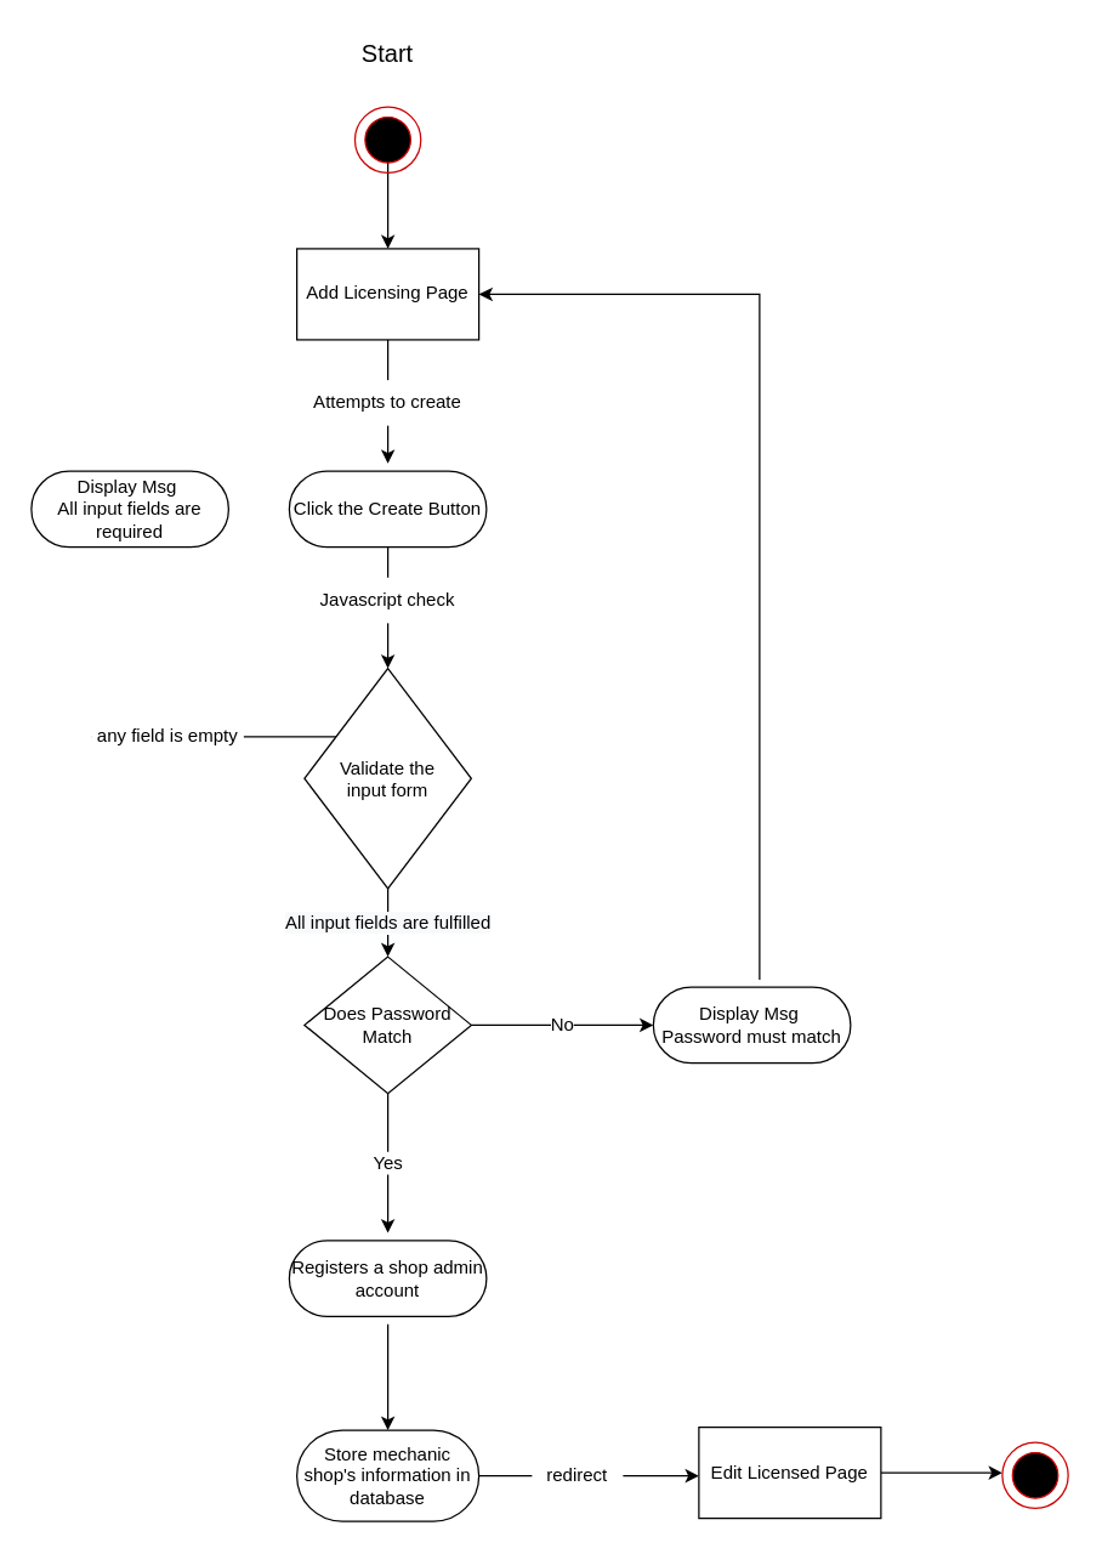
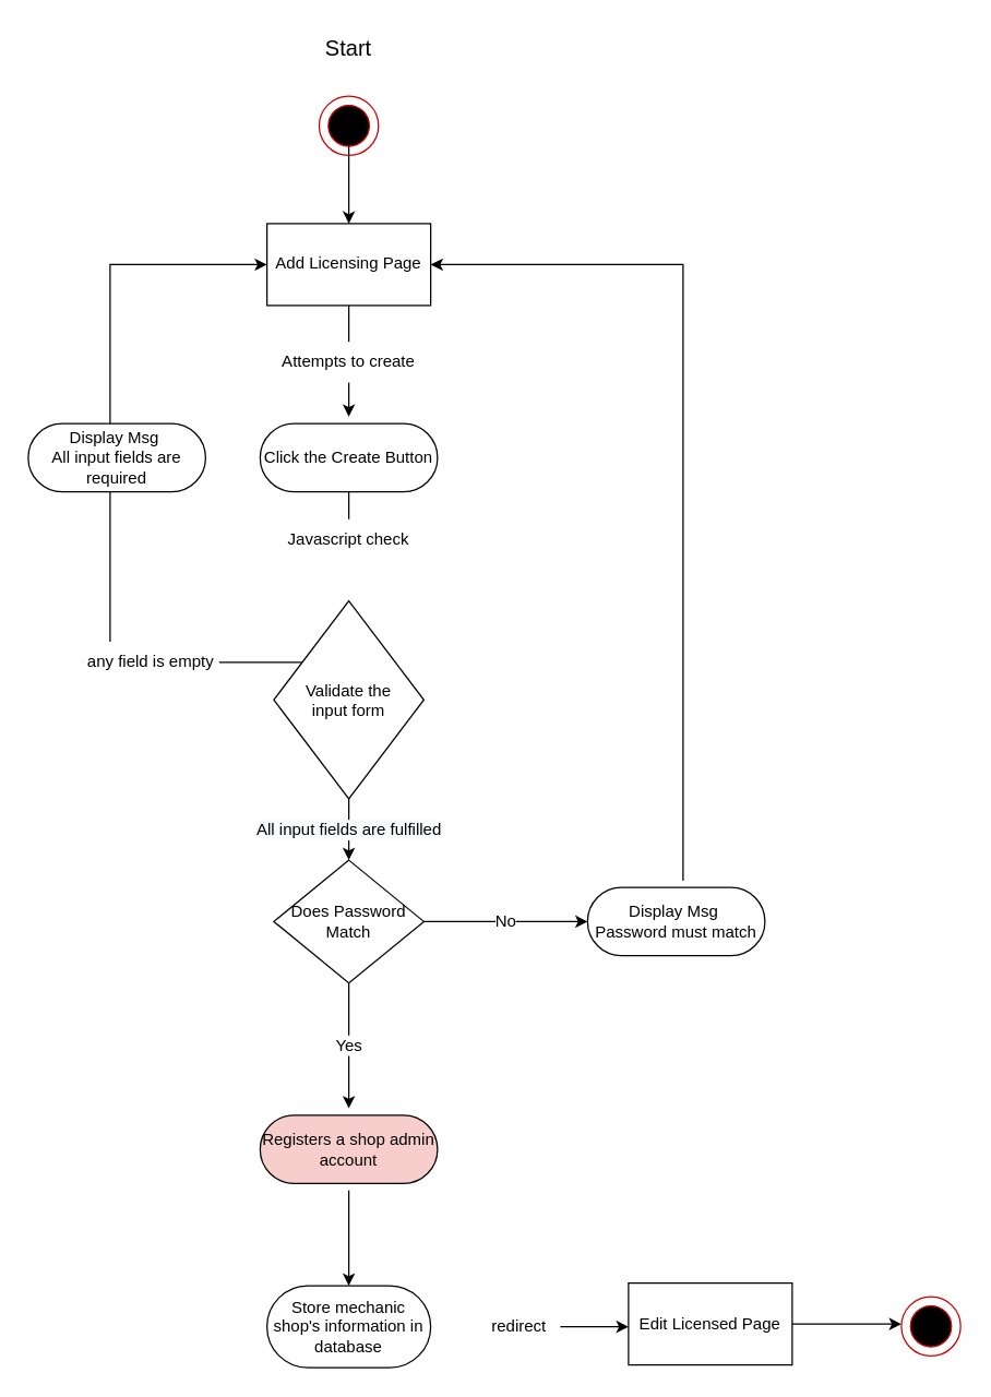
+ <mxCell id="12" style="edgeStyle=orthogonalEdgeStyle;rounded=0;orthogonalLoop=1;jettySize=auto;html=1;entryX=0;entryY=0.5;entryDx=0;entryDy=0;fontSize=12;startArrow=none;" edge="1" parent="1" source="18" target="10"><mxGeometry relative="1" as="geometry"><Array as="points"><mxPoint x="80" y="193" /></Array></mxGeometry></mxCell>
- <mxCell id="7" value="" style="edgeStyle=orthogonalEdgeStyle;rounded=0;orthogonalLoop=1;jettySize=auto;html=1;fontSize=12;startArrow=none;" edge="1" parent="1" source="15" target="14"><mxGeometry relative="1" as="geometry" /></mxCell>
- <mxCell id="26" value="Registers a shop admin account" style="rounded=1;whiteSpace=wrap;html=1;perimeterSpacing=5;arcSize=50;" vertex="1" parent="1"><mxGeometry x="190" y="817" width="130" height="50" as="geometry" /></mxCell>
+ <mxCell id="26" value="Registers a shop admin account" style="rounded=1;whiteSpace=wrap;html=1;perimeterSpacing=5;arcSize=50;fillColor=#f8cecc;" vertex="1" parent="1"><mxGeometry x="190" y="817" width="130" height="50" as="geometry" /></mxCell>
- <mxCell id="30" value="" style="edgeStyle=orthogonalEdgeStyle;rounded=0;orthogonalLoop=1;jettySize=auto;html=1;fontSize=12;endArrow=none;" edge="1" parent="1" source="28" target="29"><mxGeometry relative="1" as="geometry"><mxPoint x="420" y="972" as="targetPoint" /><mxPoint x="315" y="972" as="sourcePoint" /><Array as="points"><mxPoint x="320" y="972" /><mxPoint x="320" y="972" /></Array></mxGeometry></mxCell>
